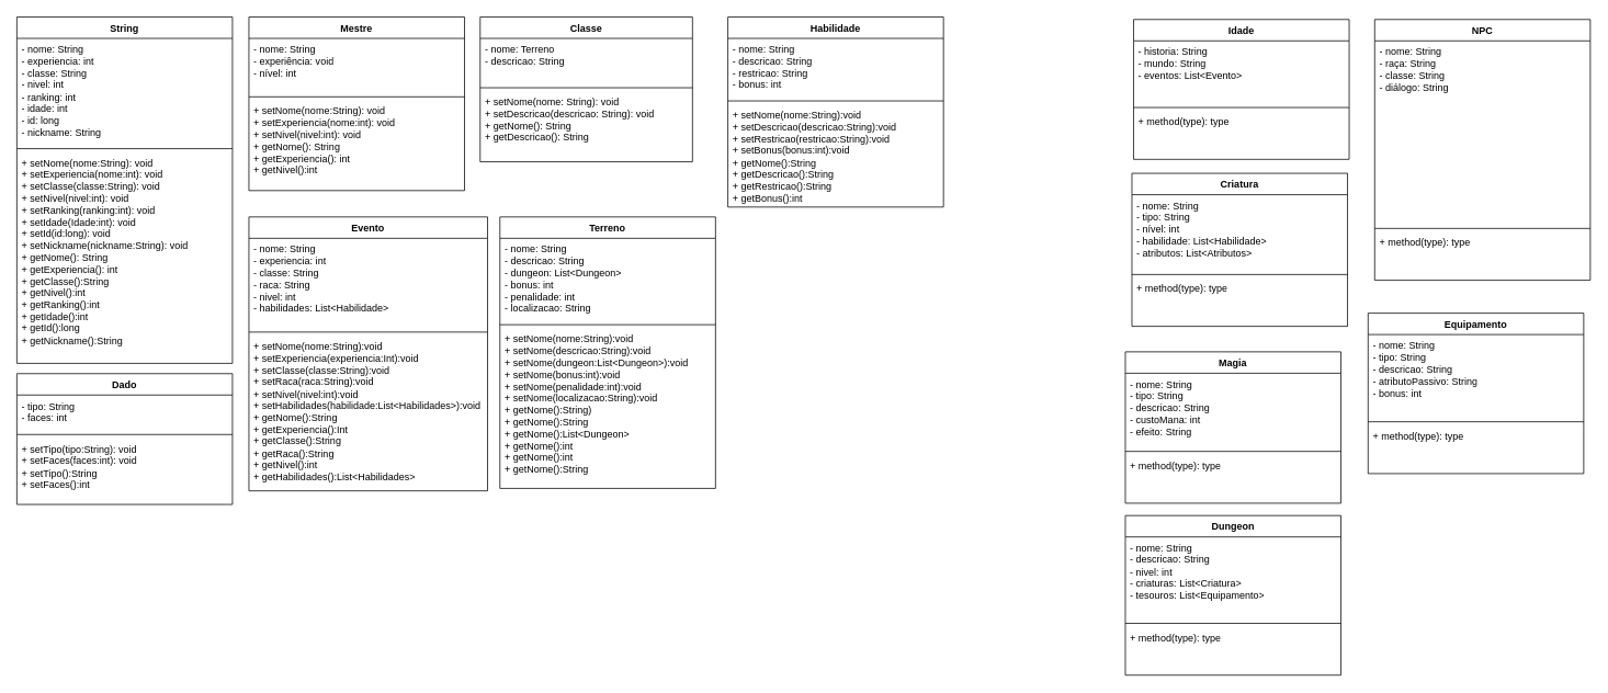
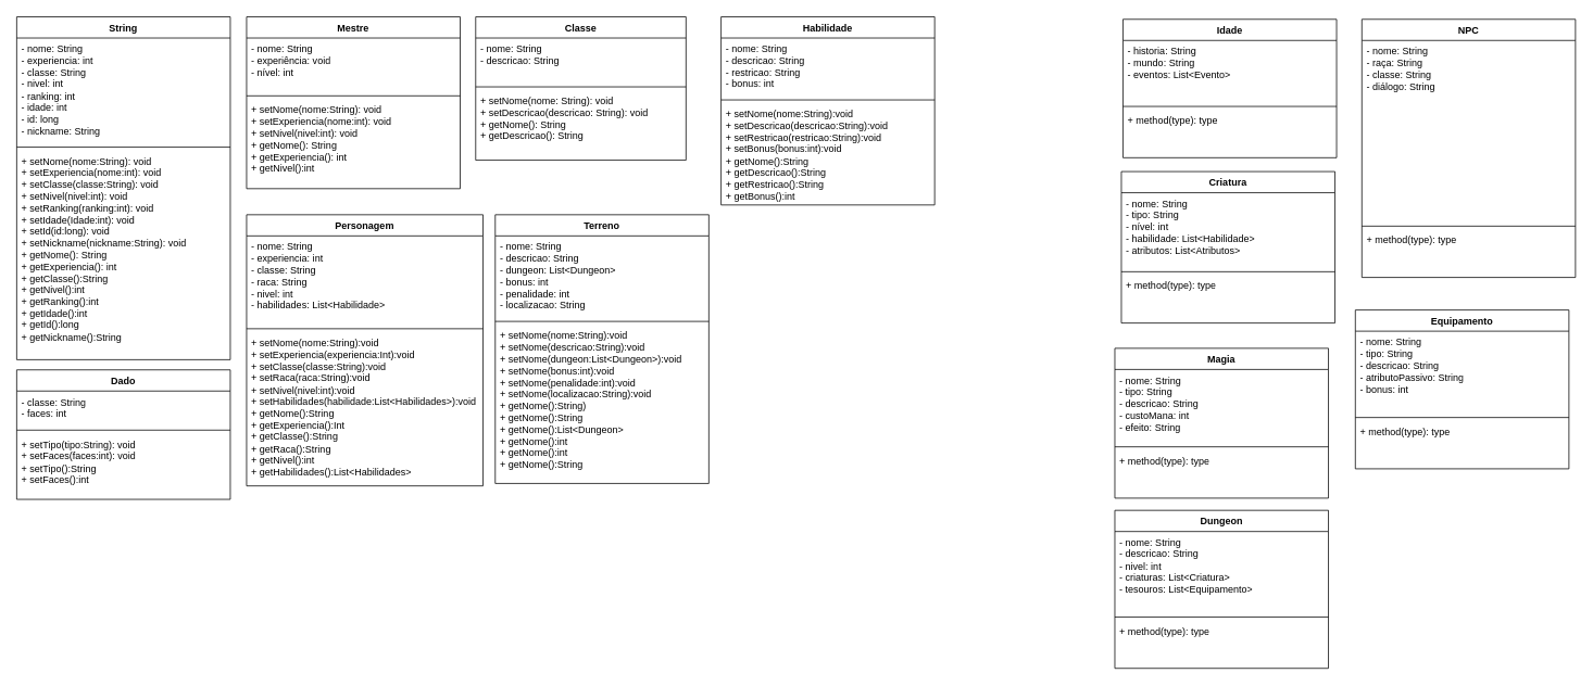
- <mxCell id="43" value="- nome: Terreno&lt;br&gt;- descricao: String" style="text;strokeColor=none;fillColor=none;align=left;verticalAlign=top;spacingLeft=4;spacingRight=4;overflow=hidden;rotatable=0;points=[[0,0.5],[1,0.5]];portConstraint=eastwest;whiteSpace=wrap;html=1;" vertex="1" parent="42"><mxGeometry y="26" width="258" height="56" as="geometry" /></mxCell>
+ <mxCell id="43" value="- nome: String&lt;br&gt;- descricao: String" style="text;strokeColor=none;fillColor=none;align=left;verticalAlign=top;spacingLeft=4;spacingRight=4;overflow=hidden;rotatable=0;points=[[0,0.5],[1,0.5]];portConstraint=eastwest;whiteSpace=wrap;html=1;" vertex="1" parent="42"><mxGeometry y="26" width="258" height="56" as="geometry" /></mxCell>
- <mxCell id="10" value="Evento" style="swimlane;fontStyle=1;align=center;verticalAlign=top;childLayout=stackLayout;horizontal=1;startSize=26;horizontalStack=0;resizeParent=1;resizeParentMax=0;resizeLast=0;collapsible=1;marginBottom=0;whiteSpace=wrap;html=1;" vertex="1" parent="1"><mxGeometry x="302" y="263" width="290" height="333" as="geometry" /></mxCell>
+ <mxCell id="10" value="Personagem" style="swimlane;fontStyle=1;align=center;verticalAlign=top;childLayout=stackLayout;horizontal=1;startSize=26;horizontalStack=0;resizeParent=1;resizeParentMax=0;resizeLast=0;collapsible=1;marginBottom=0;whiteSpace=wrap;html=1;" vertex="1" parent="1"><mxGeometry x="302" y="263" width="290" height="333" as="geometry" /></mxCell>
- <mxCell id="35" value="&lt;div&gt;- tipo: String&lt;/div&gt;&lt;div&gt;- faces: int&lt;/div&gt;" style="text;strokeColor=none;fillColor=none;align=left;verticalAlign=top;spacingLeft=4;spacingRight=4;overflow=hidden;rotatable=0;points=[[0,0.5],[1,0.5]];portConstraint=eastwest;whiteSpace=wrap;html=1;" vertex="1" parent="34"><mxGeometry y="26" width="262" height="44" as="geometry" /></mxCell>
+ <mxCell id="35" value="&lt;div&gt;- classe: String&lt;/div&gt;&lt;div&gt;- faces: int&lt;/div&gt;" style="text;strokeColor=none;fillColor=none;align=left;verticalAlign=top;spacingLeft=4;spacingRight=4;overflow=hidden;rotatable=0;points=[[0,0.5],[1,0.5]];portConstraint=eastwest;whiteSpace=wrap;html=1;" vertex="1" parent="34"><mxGeometry y="26" width="262" height="44" as="geometry" /></mxCell>
